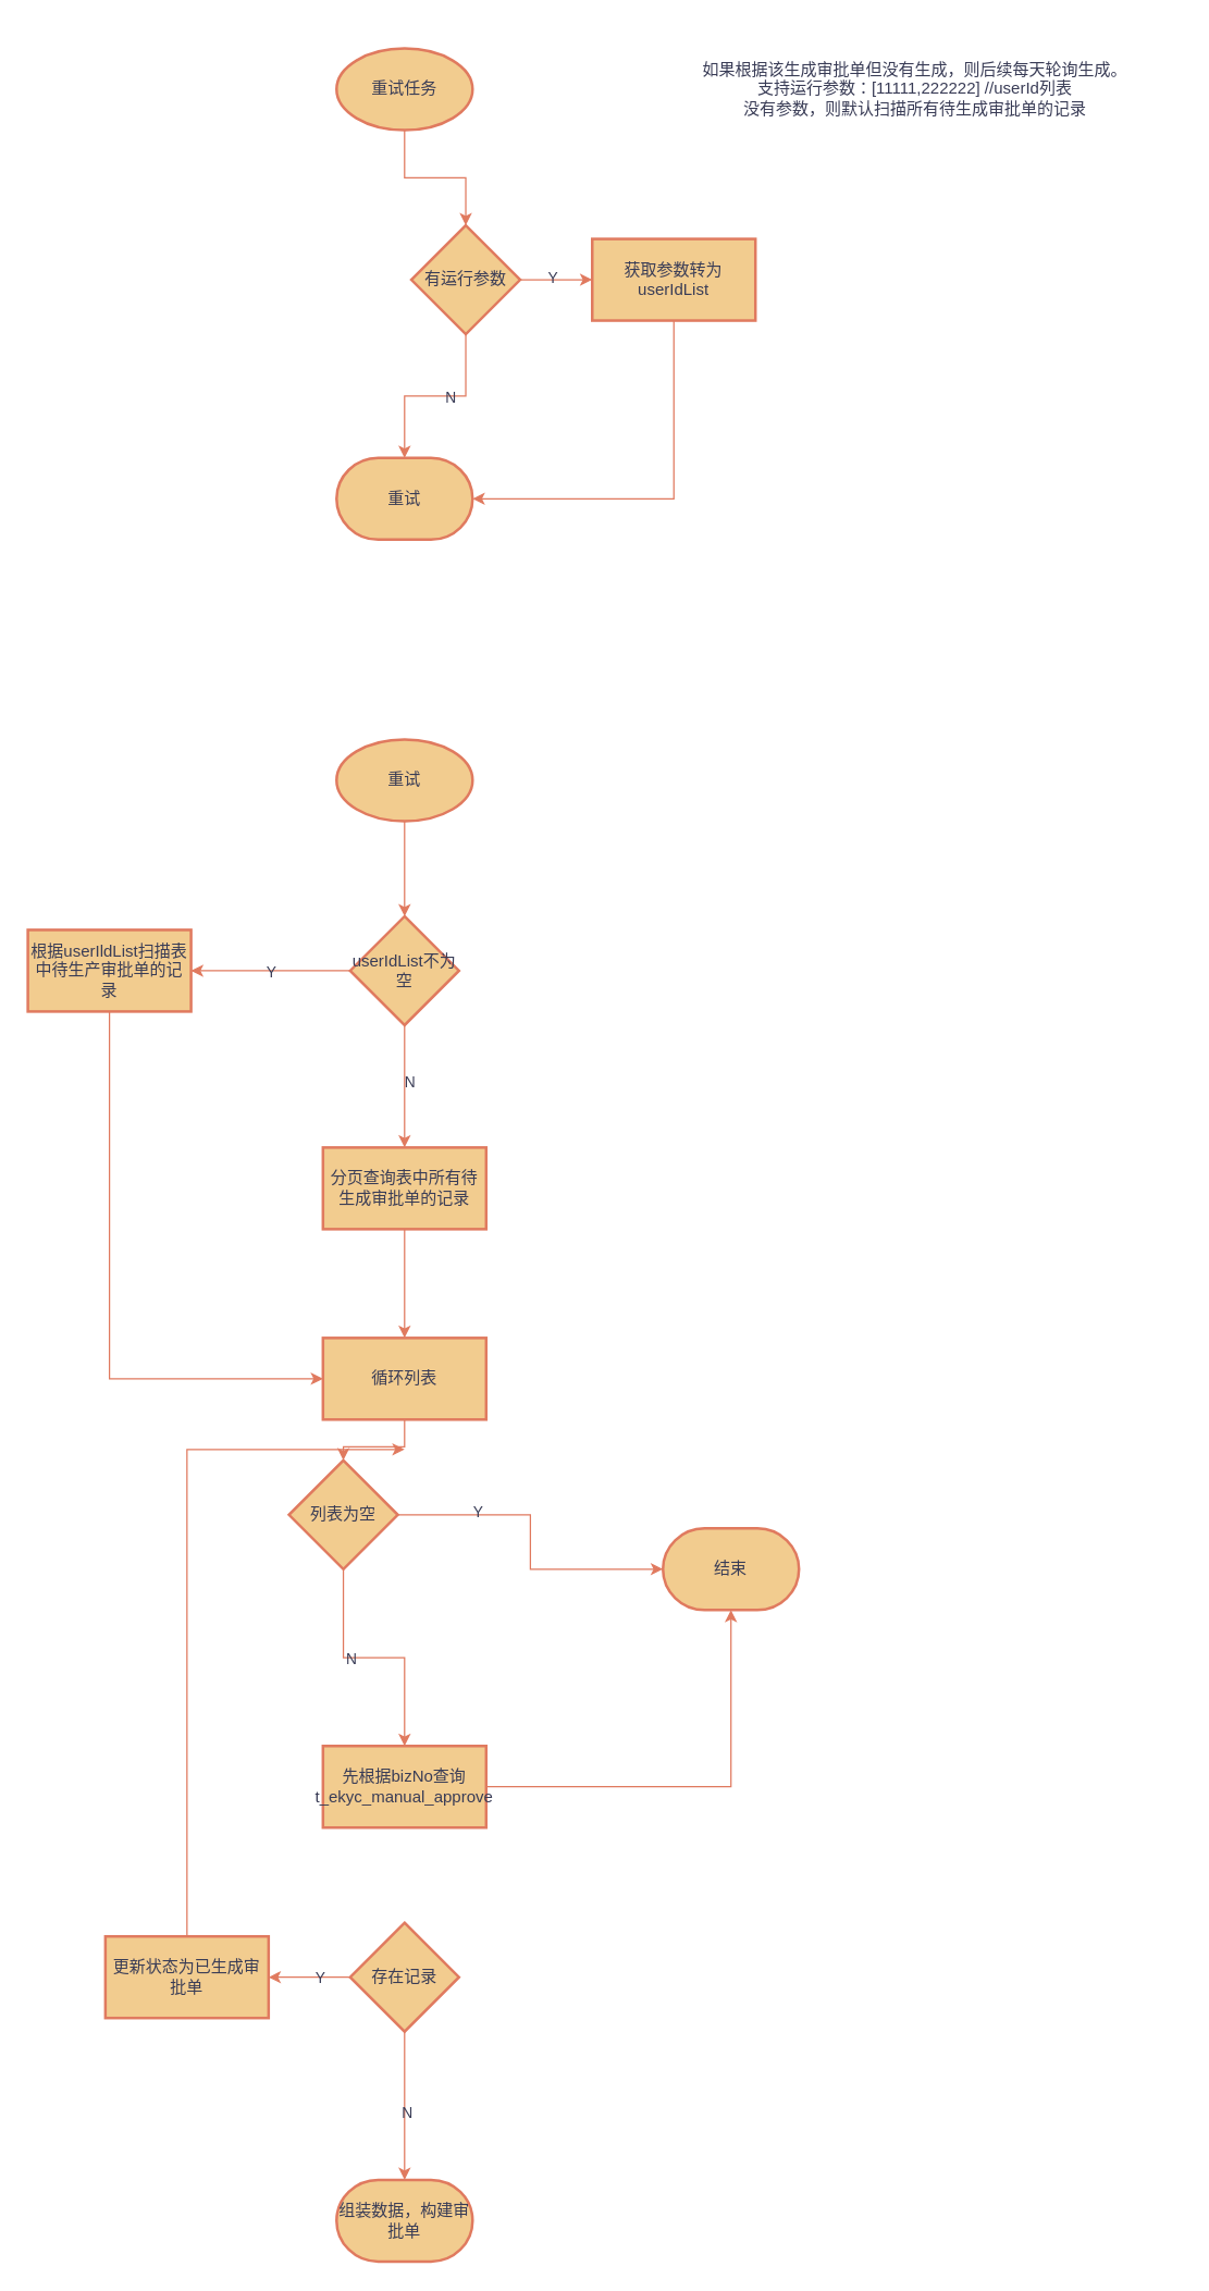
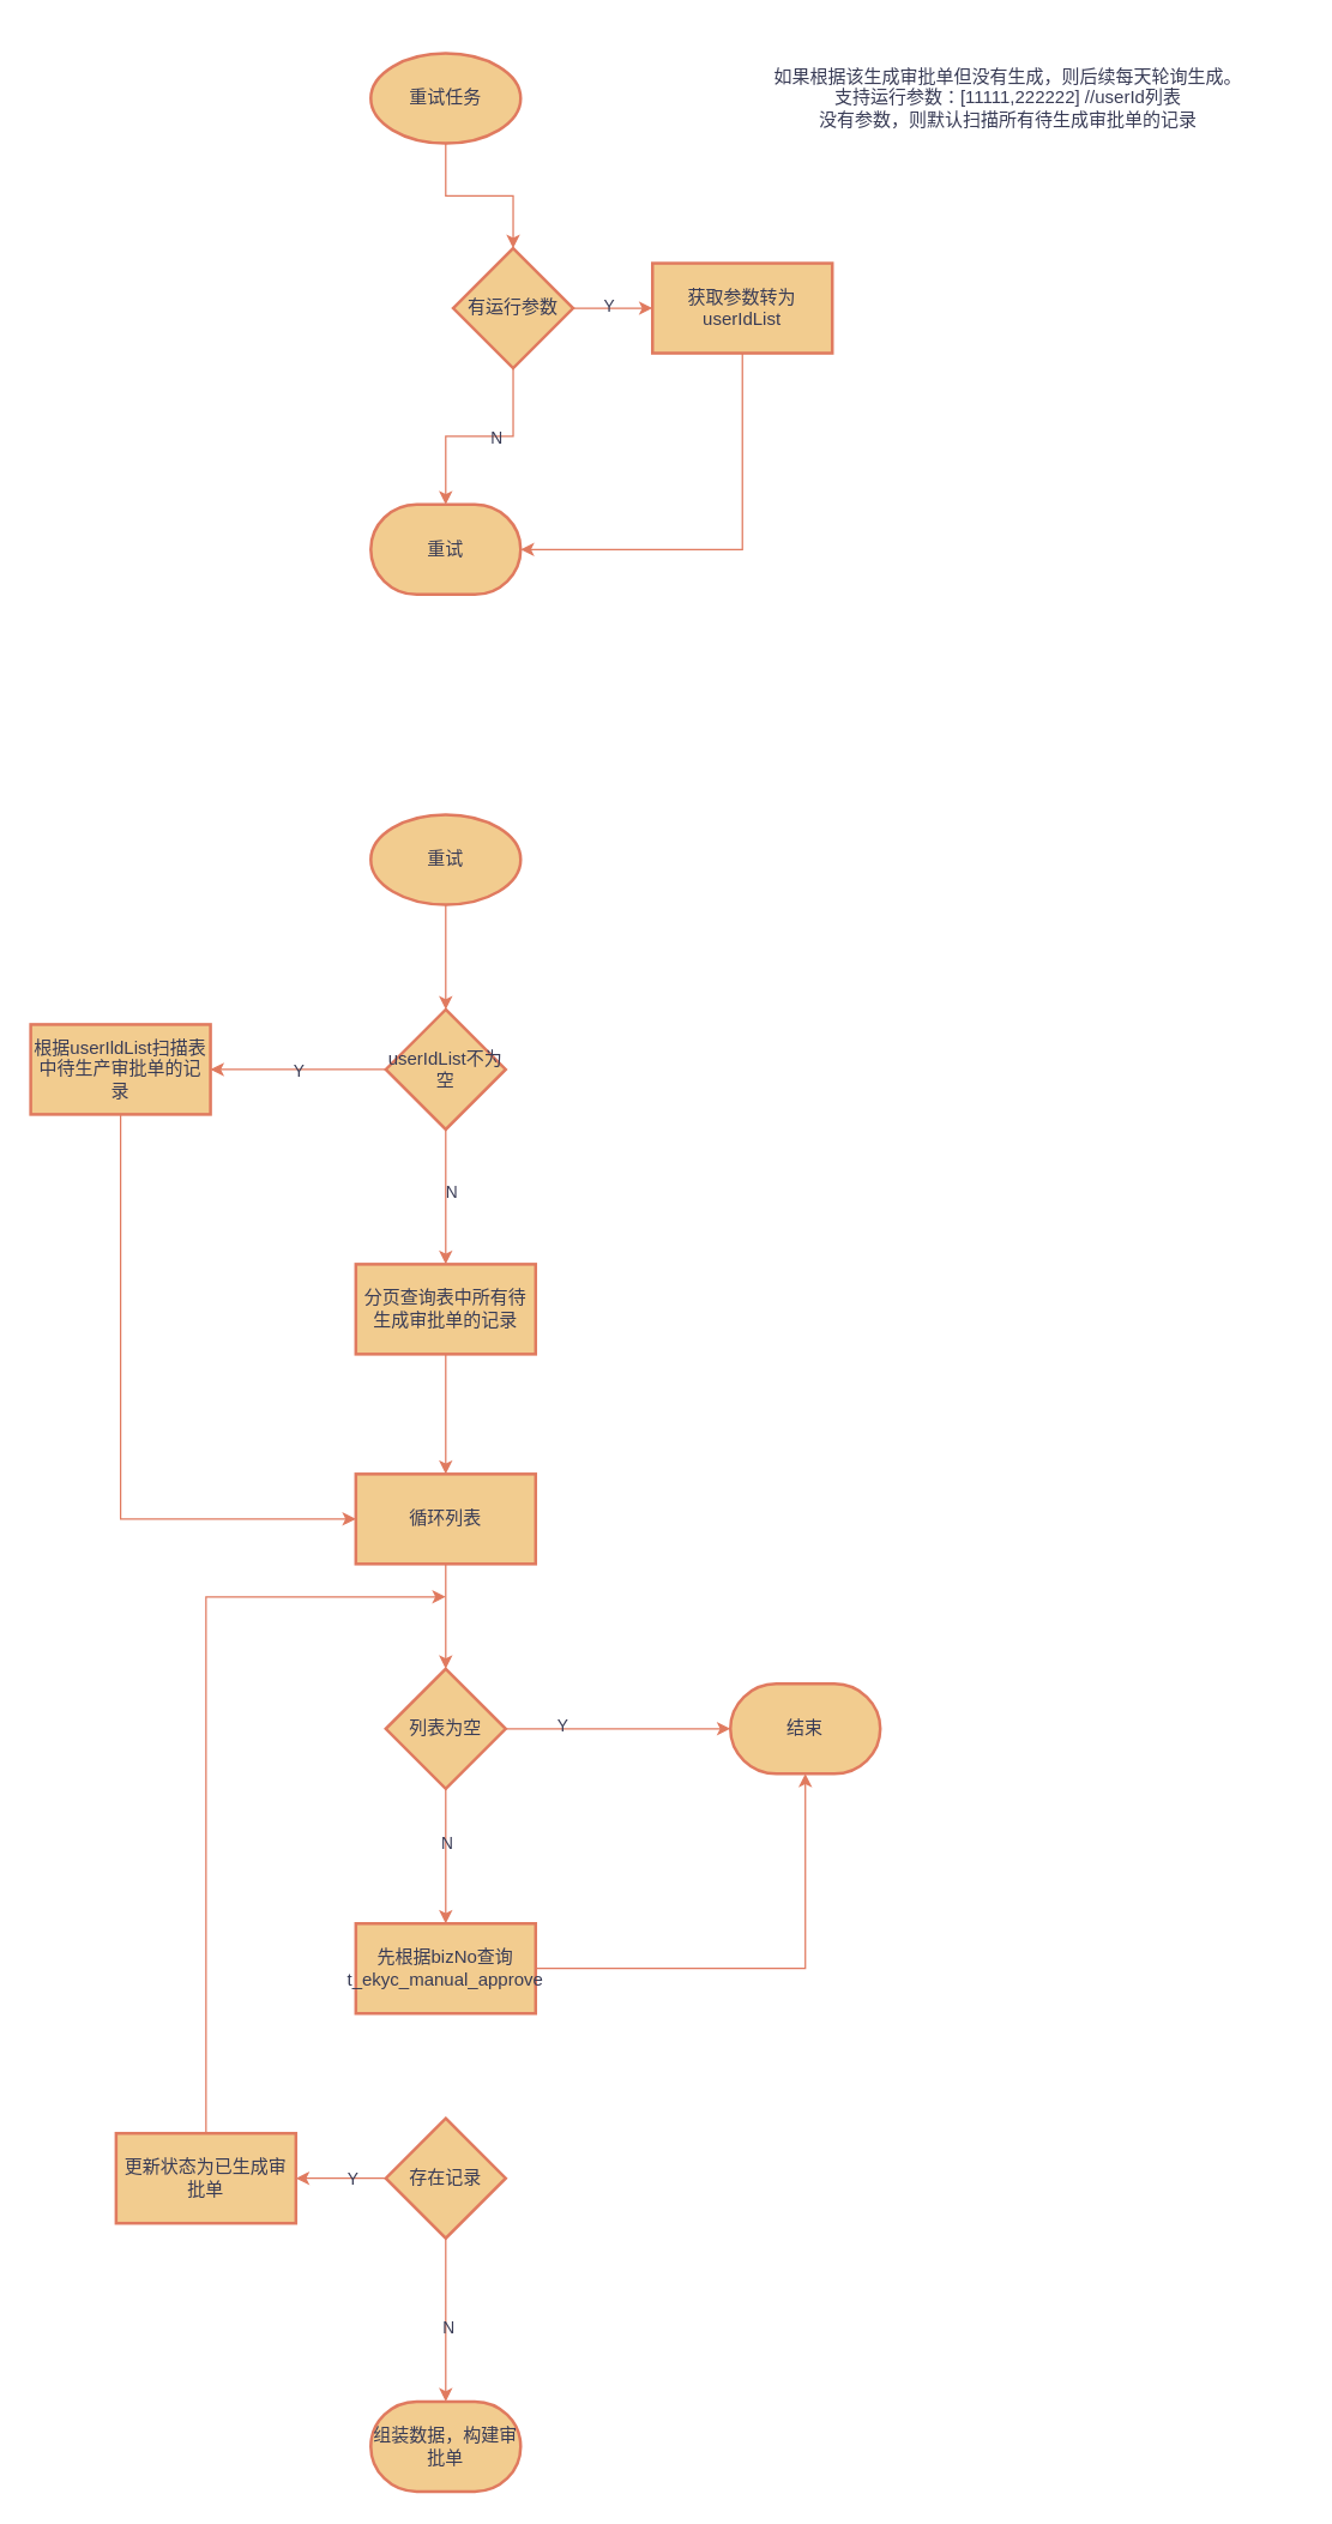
- <mxCell id="30" value="列表为空" style="rhombus;whiteSpace=wrap;html=1;strokeWidth=2;labelBackgroundColor=none;fillColor=#F2CC8F;strokeColor=#E07A5F;fontColor=#393C56;" vertex="1" parent="1"><mxGeometry x="212" y="1073" width="80" height="80" as="geometry" /></mxCell>
+ <mxCell id="30" value="列表为空" style="rhombus;whiteSpace=wrap;html=1;strokeWidth=2;labelBackgroundColor=none;fillColor=#F2CC8F;strokeColor=#E07A5F;fontColor=#393C56;" vertex="1" parent="1"><mxGeometry x="257" y="1113" width="80" height="80" as="geometry" /></mxCell>
